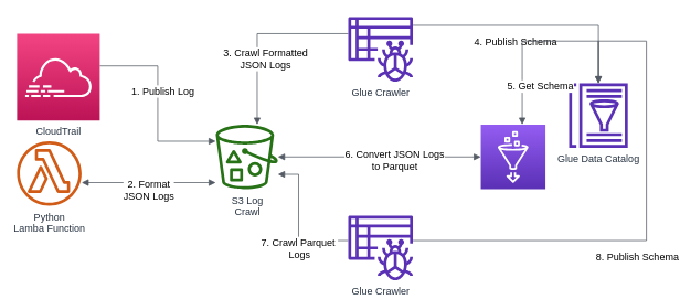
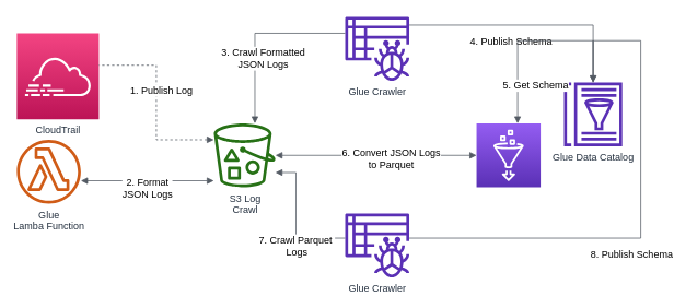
- <mxCell id="9" value="" style="edgeStyle=orthogonalEdgeStyle;html=1;endArrow=none;elbow=vertical;startArrow=block;startFill=1;strokeColor=#545B64;rounded=0;" edge="1" parent="1" source="3" target="2"><mxGeometry width="100" relative="1" as="geometry"><mxPoint x="320" y="280" as="sourcePoint" /><mxPoint x="230" y="330" as="targetPoint" /><Array as="points"><mxPoint x="190" y="170" /><mxPoint x="190" y="79" /></Array></mxGeometry></mxCell>
+ <mxCell id="9" value="" style="edgeStyle=orthogonalEdgeStyle;html=1;endArrow=none;elbow=vertical;startArrow=block;startFill=1;strokeColor=#545B64;rounded=0;dashed=1;" edge="1" parent="1" source="3" target="2"><mxGeometry width="100" relative="1" as="geometry"><mxPoint x="320" y="280" as="sourcePoint" /><mxPoint x="230" y="330" as="targetPoint" /><Array as="points"><mxPoint x="190" y="170" /><mxPoint x="190" y="79" /></Array></mxGeometry></mxCell>
- <mxCell id="4" value="Python&lt;br&gt;Lamba Function" style="outlineConnect=0;fontColor=#232F3E;gradientColor=none;fillColor=#D05C17;strokeColor=none;dashed=0;verticalLabelPosition=bottom;verticalAlign=top;align=center;html=1;fontSize=12;fontStyle=0;aspect=fixed;pointerEvents=1;shape=mxgraph.aws4.lambda_function;" vertex="1" parent="1"><mxGeometry x="20" y="170" width="78" height="78" as="geometry" /></mxCell>
+ <mxCell id="4" value="Glue&lt;br&gt;Lamba Function" style="outlineConnect=0;fontColor=#232F3E;gradientColor=none;fillColor=#D05C17;strokeColor=none;dashed=0;verticalLabelPosition=bottom;verticalAlign=top;align=center;html=1;fontSize=12;fontStyle=0;aspect=fixed;pointerEvents=1;shape=mxgraph.aws4.lambda_function;" vertex="1" parent="1"><mxGeometry x="20" y="170" width="78" height="78" as="geometry" /></mxCell>
